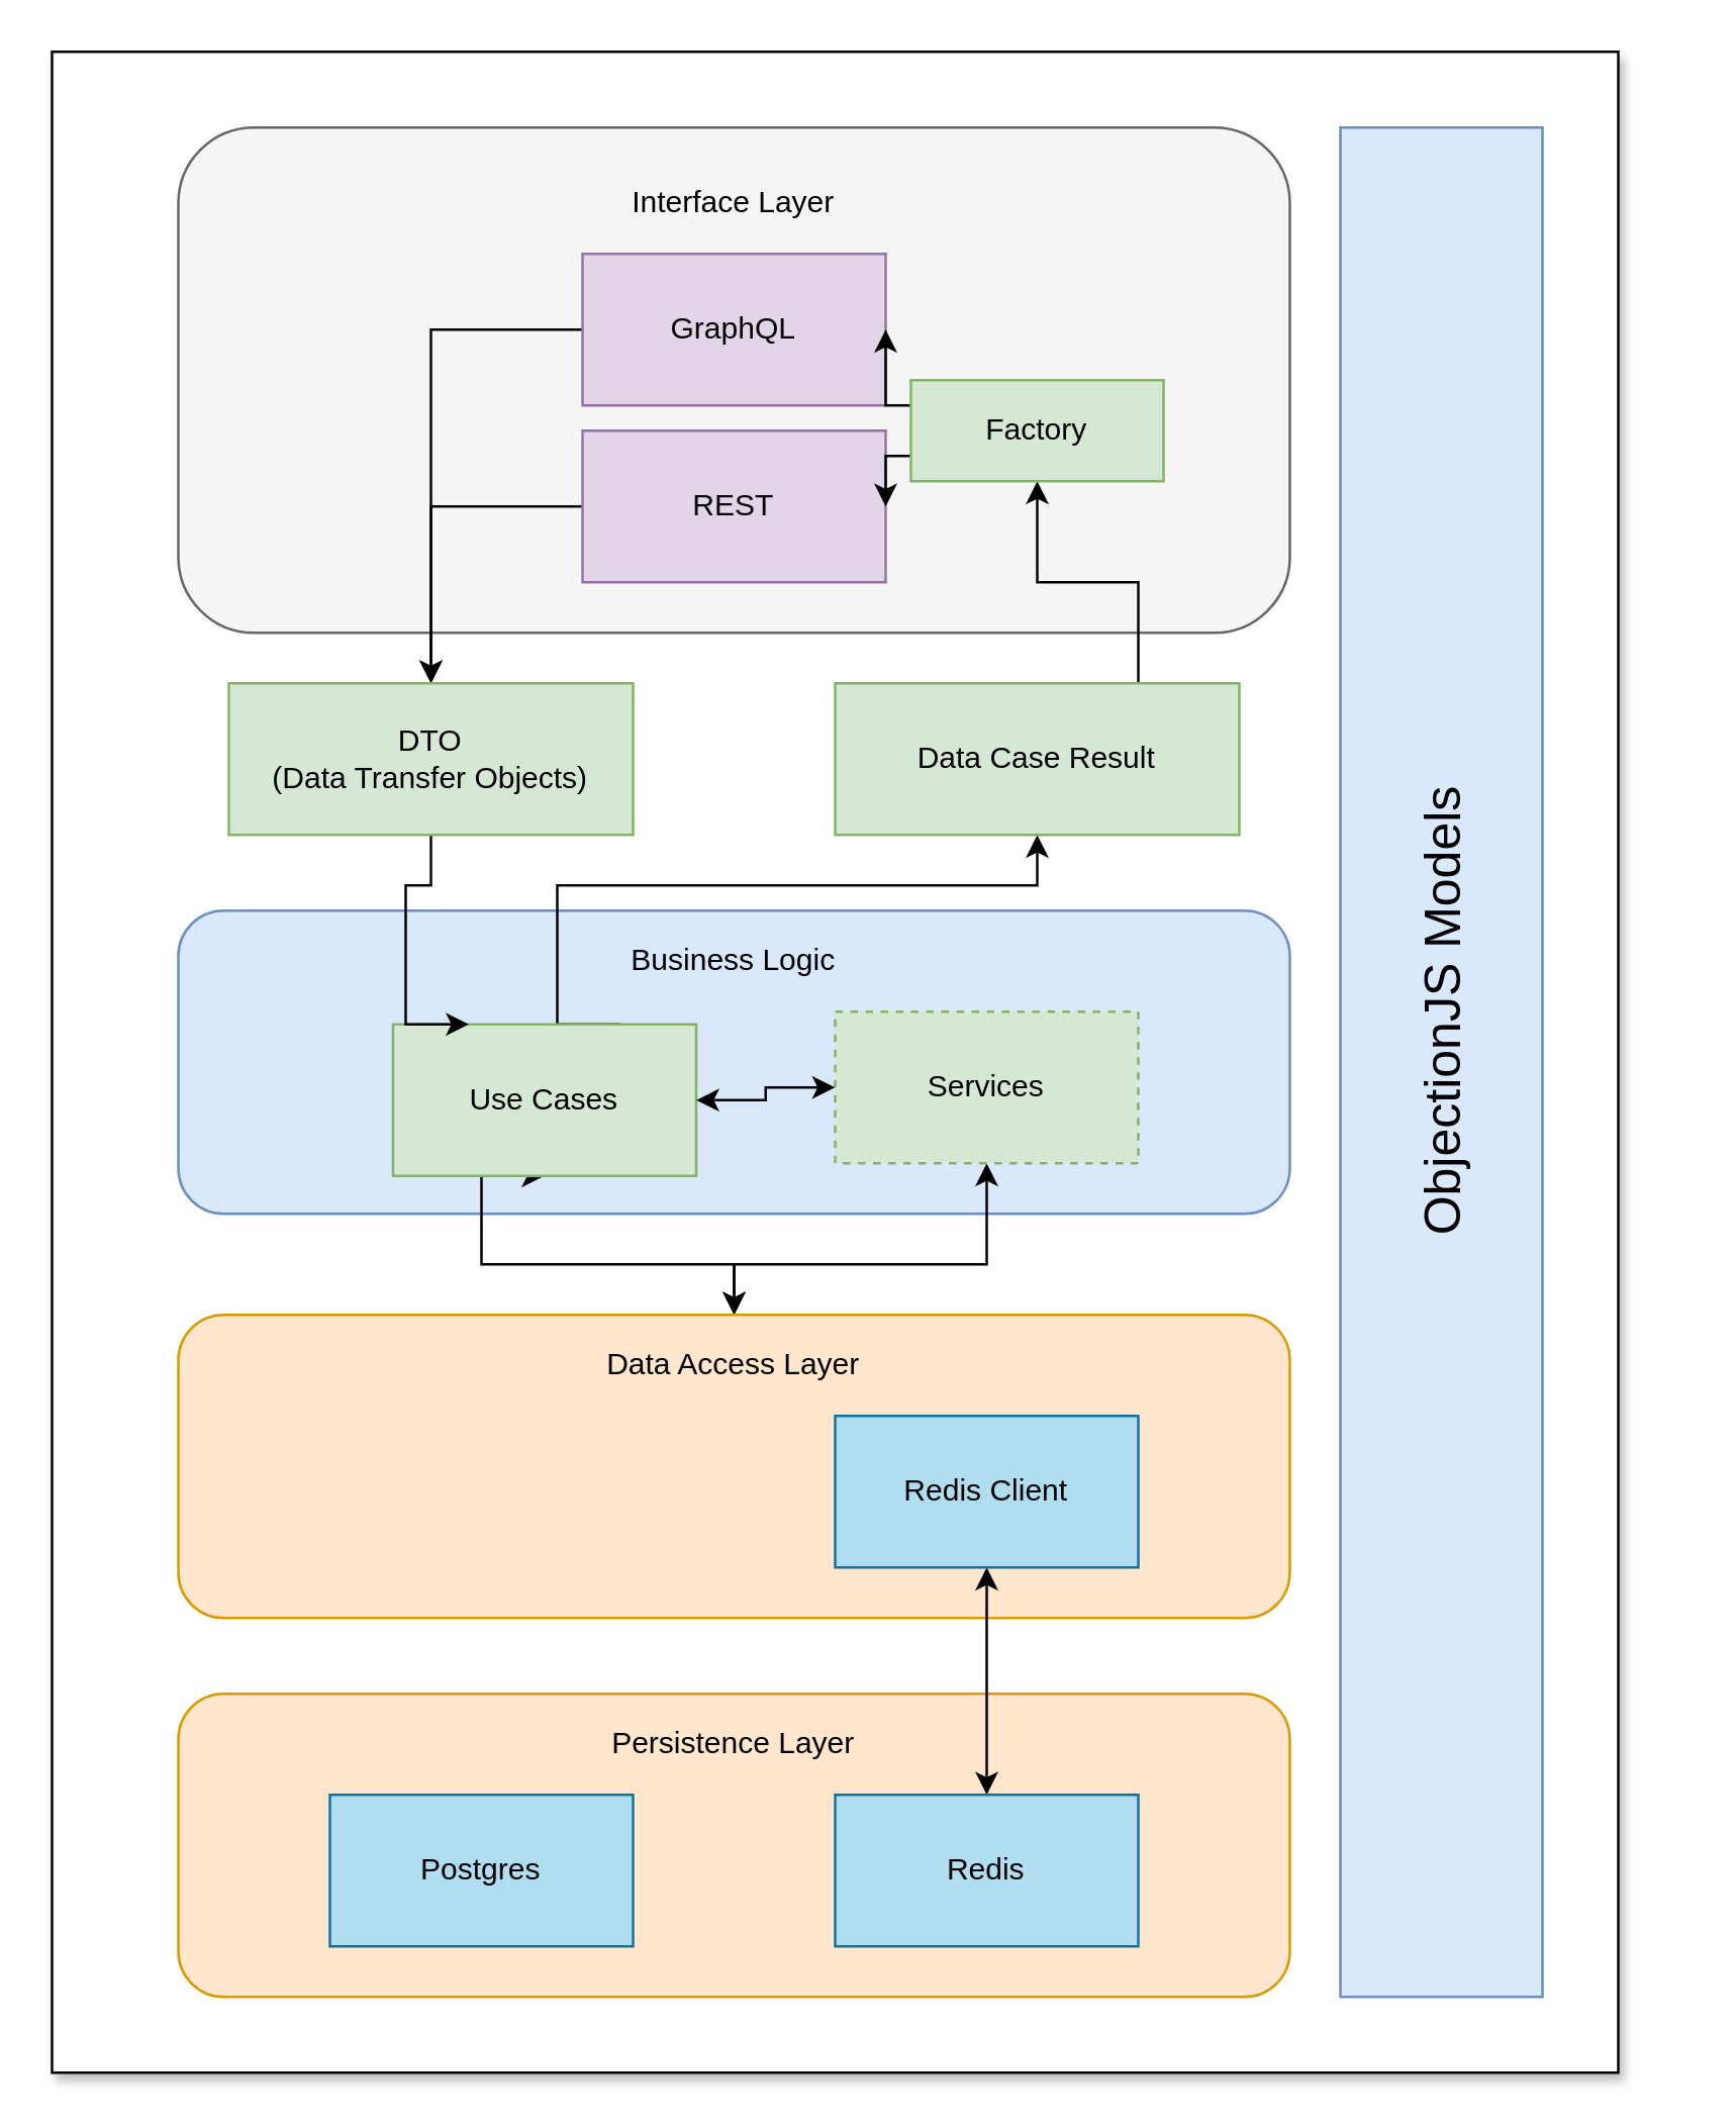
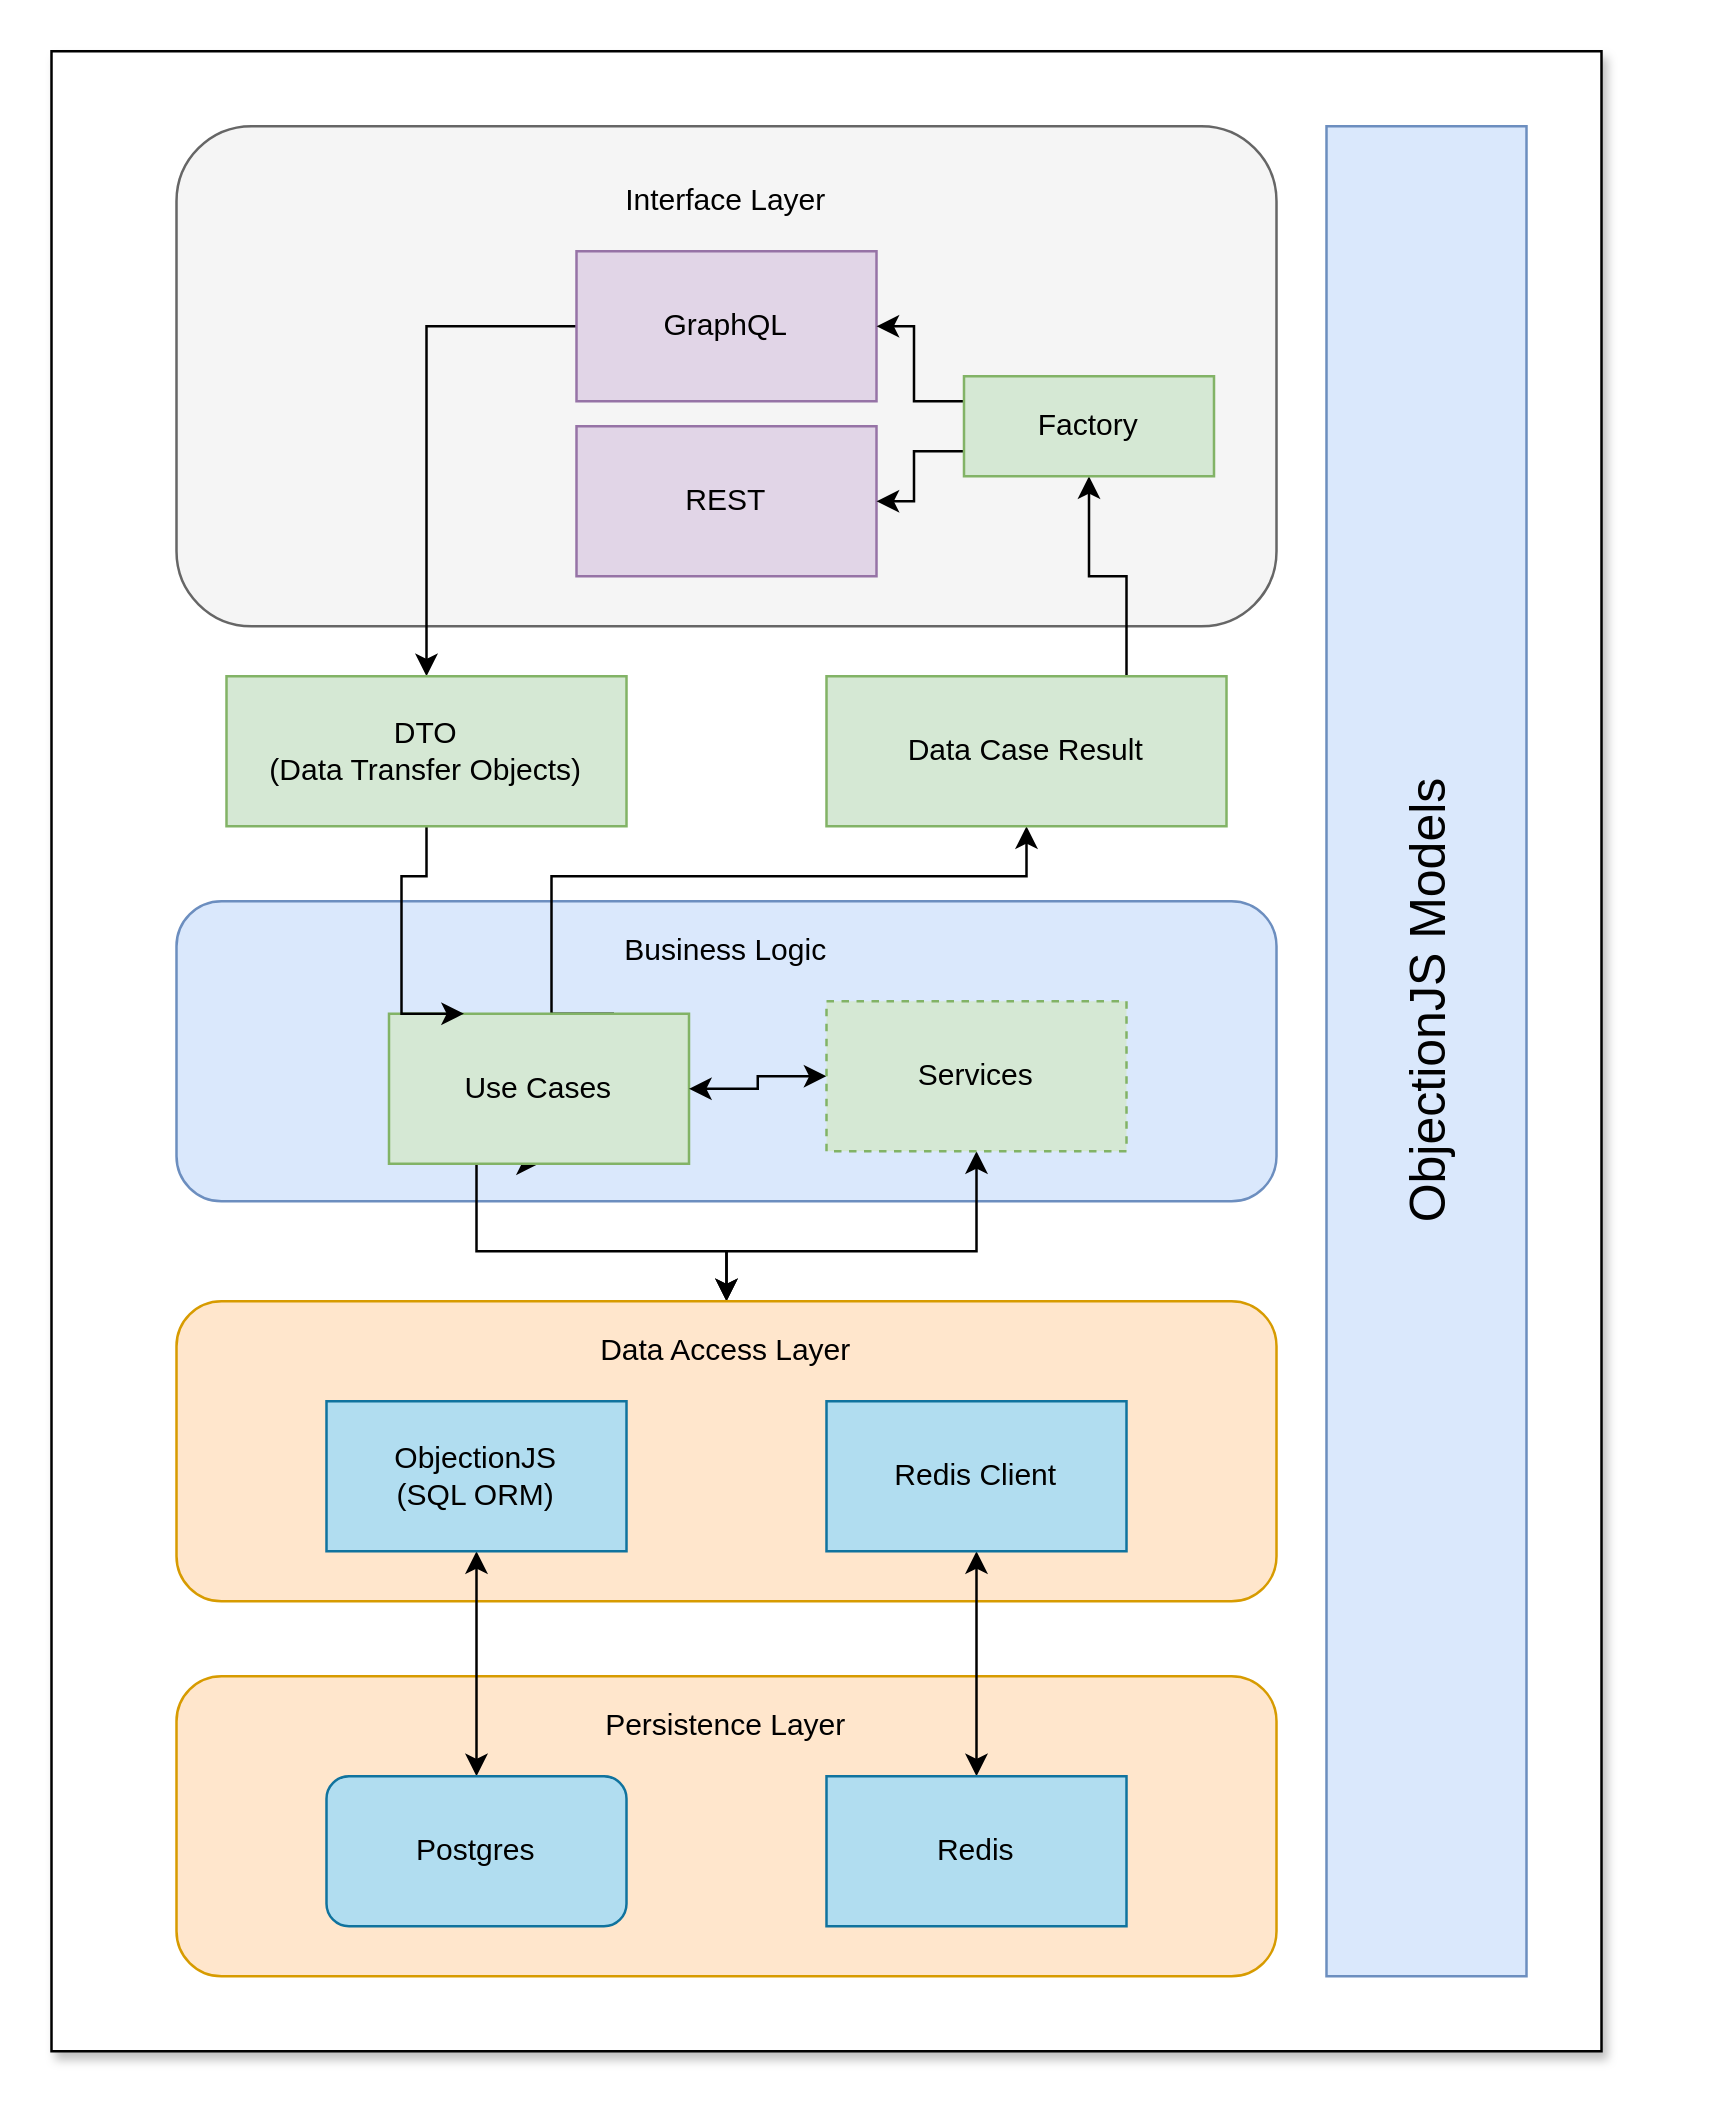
- <mxCell id="35" value="Factory" style="rounded=0;whiteSpace=wrap;html=1;fillColor=#d5e8d4;strokeColor=#82b366;" vertex="1" parent="1"><mxGeometry x="360" y="150" width="100" height="40" as="geometry" /></mxCell>
+ <mxCell id="35" value="Factory" style="rounded=0;whiteSpace=wrap;html=1;fillColor=#d5e8d4;strokeColor=#82b366;" vertex="1" parent="1"><mxGeometry x="385" y="150" width="100" height="40" as="geometry" /></mxCell>
- <mxCell id="6" style="edgeStyle=orthogonalEdgeStyle;rounded=0;orthogonalLoop=1;jettySize=auto;html=1;exitX=0;exitY=0.5;exitDx=0;exitDy=0;entryX=0.5;entryY=0;entryDx=0;entryDy=0;startArrow=none;startFill=0;fontSize=20;" edge="1" parent="1" source="7" target="18"><mxGeometry relative="1" as="geometry" /></mxCell>
+ <mxCell id="22" value="ObjectionJS&lt;br&gt;(SQL ORM)" style="rounded=0;whiteSpace=wrap;html=1;fillColor=#b1ddf0;strokeColor=#10739e;" vertex="1" parent="1"><mxGeometry x="130" y="560" width="120" height="60" as="geometry" /></mxCell>
+ <mxCell id="21" style="edgeStyle=orthogonalEdgeStyle;rounded=0;orthogonalLoop=1;jettySize=auto;html=1;exitX=0.5;exitY=1;exitDx=0;exitDy=0;entryX=0.5;entryY=0;entryDx=0;entryDy=0;startArrow=classic;startFill=1;" edge="1" parent="1" source="22" target="26"><mxGeometry relative="1" as="geometry" /></mxCell>
- <mxCell id="26" value="Postgres" style="rounded=0;whiteSpace=wrap;html=1;fillColor=#b1ddf0;strokeColor=#10739e;" vertex="1" parent="1"><mxGeometry x="130" y="710" width="120" height="60" as="geometry" /></mxCell>
+ <mxCell id="26" value="Postgres" style="whiteSpace=wrap;html=1;fillColor=#b1ddf0;strokeColor=#10739e;rounded=1;" vertex="1" parent="1"><mxGeometry x="130" y="710" width="120" height="60" as="geometry" /></mxCell>
